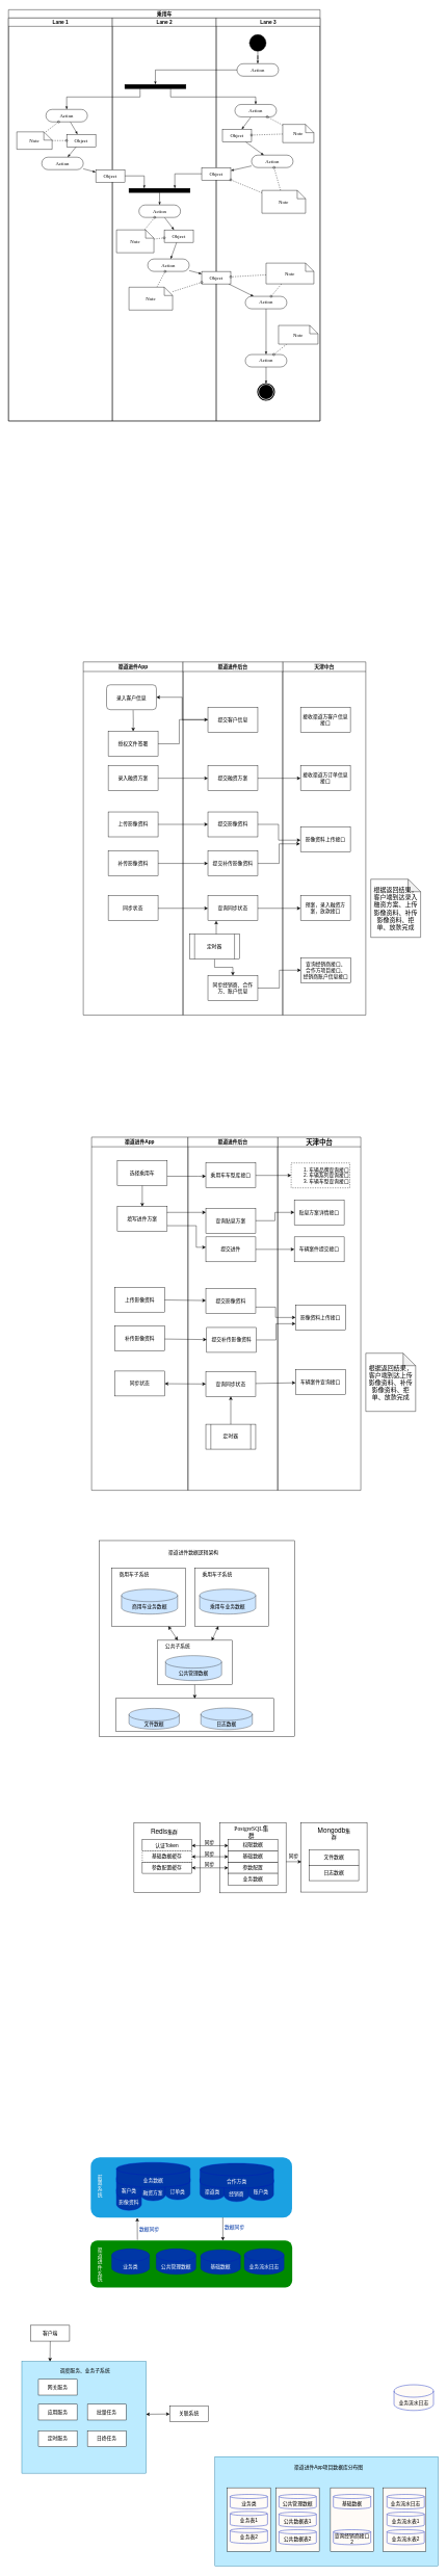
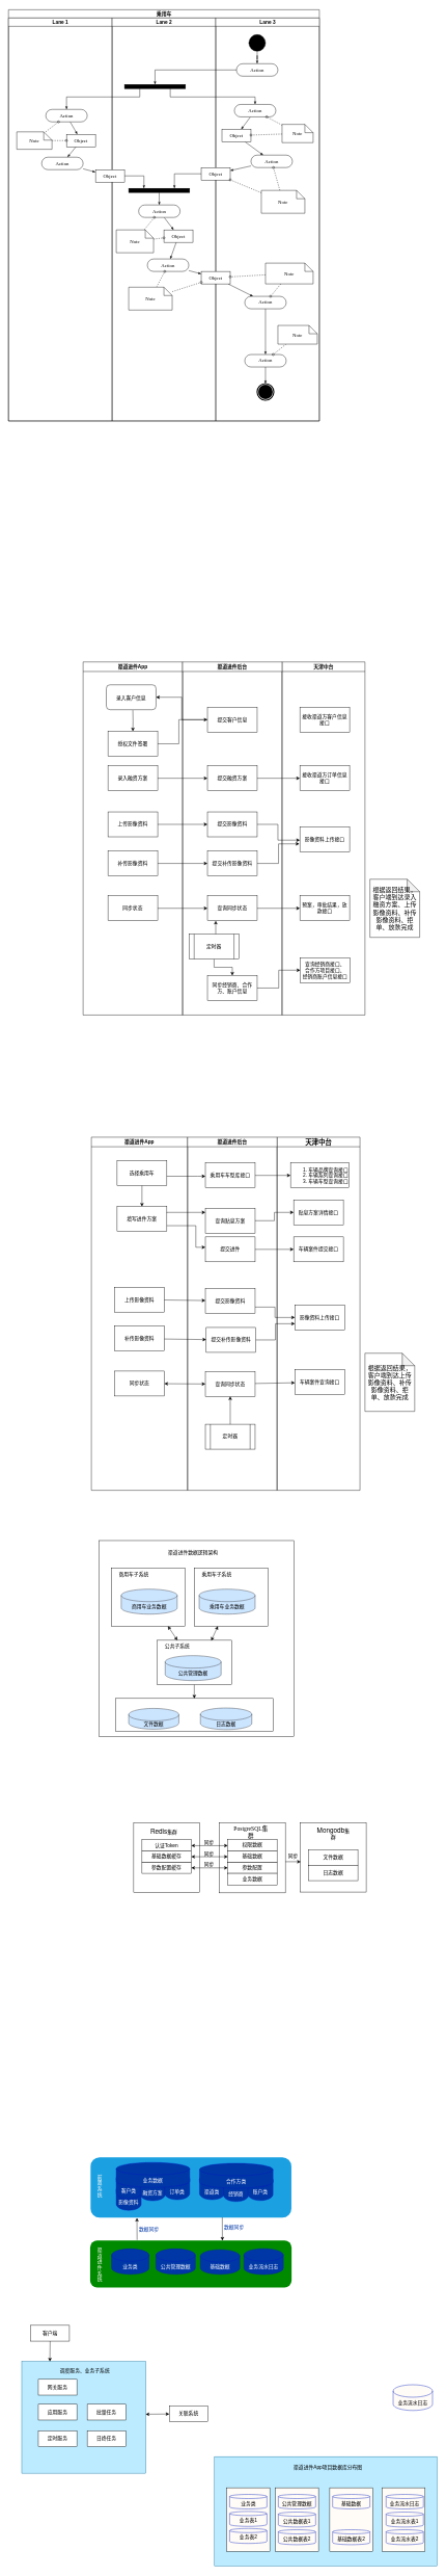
- <mxCell id="76" value="预案，录入融资方案，放款接口" style="whiteSpace=wrap;html=1;" parent="74" vertex="1"><mxGeometry x="43" y="563" width="120" height="60" as="geometry" /></mxCell>
+ <mxCell id="76" value="预案，审批结果，放款接口" style="whiteSpace=wrap;html=1;" parent="74" vertex="1"><mxGeometry x="43" y="563" width="120" height="60" as="geometry" /></mxCell>
- <mxCell id="109" value="&lt;ol&gt;&lt;li&gt;&lt;span style=&quot;background-color: initial; text-align: justify;&quot;&gt;车辆品牌查询接口&lt;/span&gt;&lt;br&gt;&lt;/li&gt;&lt;li&gt;&lt;span style=&quot;background-color: initial; text-align: justify;&quot;&gt;车辆系列查询接口&lt;/span&gt;&lt;br&gt;&lt;/li&gt;&lt;li&gt;&lt;span style=&quot;background-color: initial; text-align: justify;&quot;&gt;车辆车型查询接口&lt;/span&gt;&lt;br&gt;&lt;/li&gt;&lt;/ol&gt;" style="rounded=0;whiteSpace=wrap;html=1;align=right;dashed=1;" parent="108" vertex="1"><mxGeometry x="32.5" y="62" width="141" height="60" as="geometry" /></mxCell>
+ <mxCell id="109" value="&lt;ol&gt;&lt;li&gt;&lt;span style=&quot;background-color: initial; text-align: justify;&quot;&gt;车辆品牌查询接口&lt;/span&gt;&lt;br&gt;&lt;/li&gt;&lt;li&gt;&lt;span style=&quot;background-color: initial; text-align: justify;&quot;&gt;车辆系列查询接口&lt;/span&gt;&lt;br&gt;&lt;/li&gt;&lt;li&gt;&lt;span style=&quot;background-color: initial; text-align: justify;&quot;&gt;车辆车型查询接口&lt;/span&gt;&lt;br&gt;&lt;/li&gt;&lt;/ol&gt;" style="rounded=0;whiteSpace=wrap;html=1;align=right;" parent="108" vertex="1"><mxGeometry x="32.5" y="62" width="141" height="60" as="geometry" /></mxCell>
- <mxCell id="161" value="&lt;span style=&quot;text-align: left;&quot;&gt;基础数据&lt;/span&gt;&lt;span style=&quot;text-align: left;&quot;&gt;缓存&lt;/span&gt;" style="rounded=0;whiteSpace=wrap;html=1;dashed=1;" parent="1" vertex="1"><mxGeometry x="342" y="4452" width="119" height="28" as="geometry" /></mxCell>
+ <mxCell id="161" value="&lt;span style=&quot;text-align: left;&quot;&gt;基础数据&lt;/span&gt;&lt;span style=&quot;text-align: left;&quot;&gt;缓存&lt;/span&gt;" style="rounded=0;whiteSpace=wrap;html=1;" parent="1" vertex="1"><mxGeometry x="342" y="4452" width="119" height="28" as="geometry" /></mxCell>
- <mxCell id="220" value="&lt;span style=&quot;color: rgb(0, 0, 0);&quot;&gt;查询经销商接口2&lt;/span&gt;" style="shape=cylinder3;whiteSpace=wrap;html=1;boundedLbl=1;backgroundOutline=1;size=5;fillColor=#FFFBF7;fontColor=#ffffff;strokeColor=#001DBC;" vertex="1" parent="1"><mxGeometry x="802" y="6086" width="90" height="36" as="geometry" /></mxCell>
+ <mxCell id="220" value="&lt;span style=&quot;color: rgb(0, 0, 0);&quot;&gt;基础数据表2&lt;/span&gt;" style="shape=cylinder3;whiteSpace=wrap;html=1;boundedLbl=1;backgroundOutline=1;size=5;fillColor=#FFFBF7;fontColor=#ffffff;strokeColor=#001DBC;" vertex="1" parent="1"><mxGeometry x="802" y="6086" width="90" height="36" as="geometry" /></mxCell>
